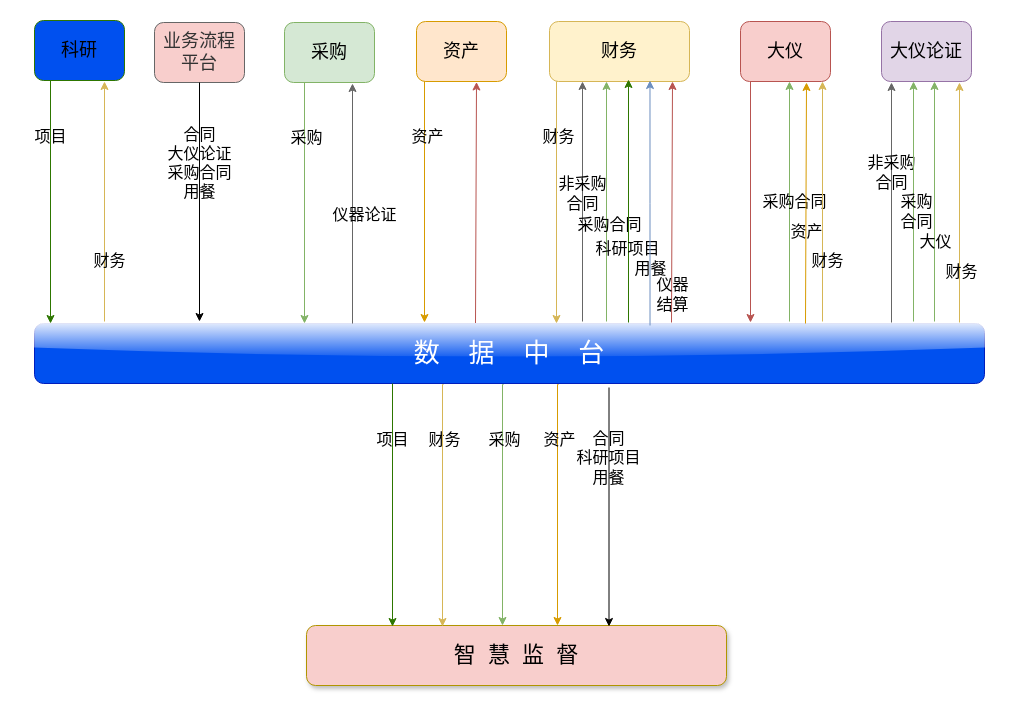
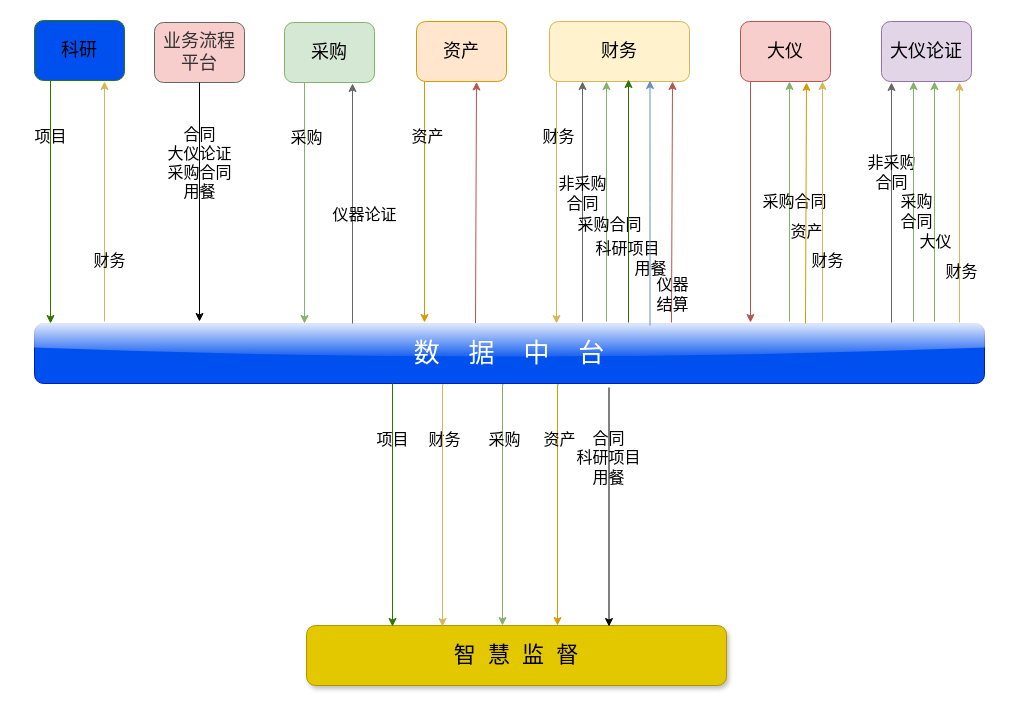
- <mxCell id="32" value="智&amp;nbsp; 慧&amp;nbsp; 监&amp;nbsp; 督" style="html=1;fontSize=22;fillColor=#f8cecc;strokeColor=#B09500;fontColor=#000000;rounded=1;glass=0;shadow=1;whiteSpace=wrap;" parent="1" vertex="1"><mxGeometry x="306" y="625" width="420" height="60" as="geometry" /></mxCell>
+ <mxCell id="32" value="智&amp;nbsp; 慧&amp;nbsp; 监&amp;nbsp; 督" style="html=1;fontSize=22;fillColor=#e3c800;strokeColor=#B09500;fontColor=#000000;rounded=1;glass=0;shadow=1;whiteSpace=wrap;" parent="1" vertex="1"><mxGeometry x="306" y="625" width="420" height="60" as="geometry" /></mxCell>
